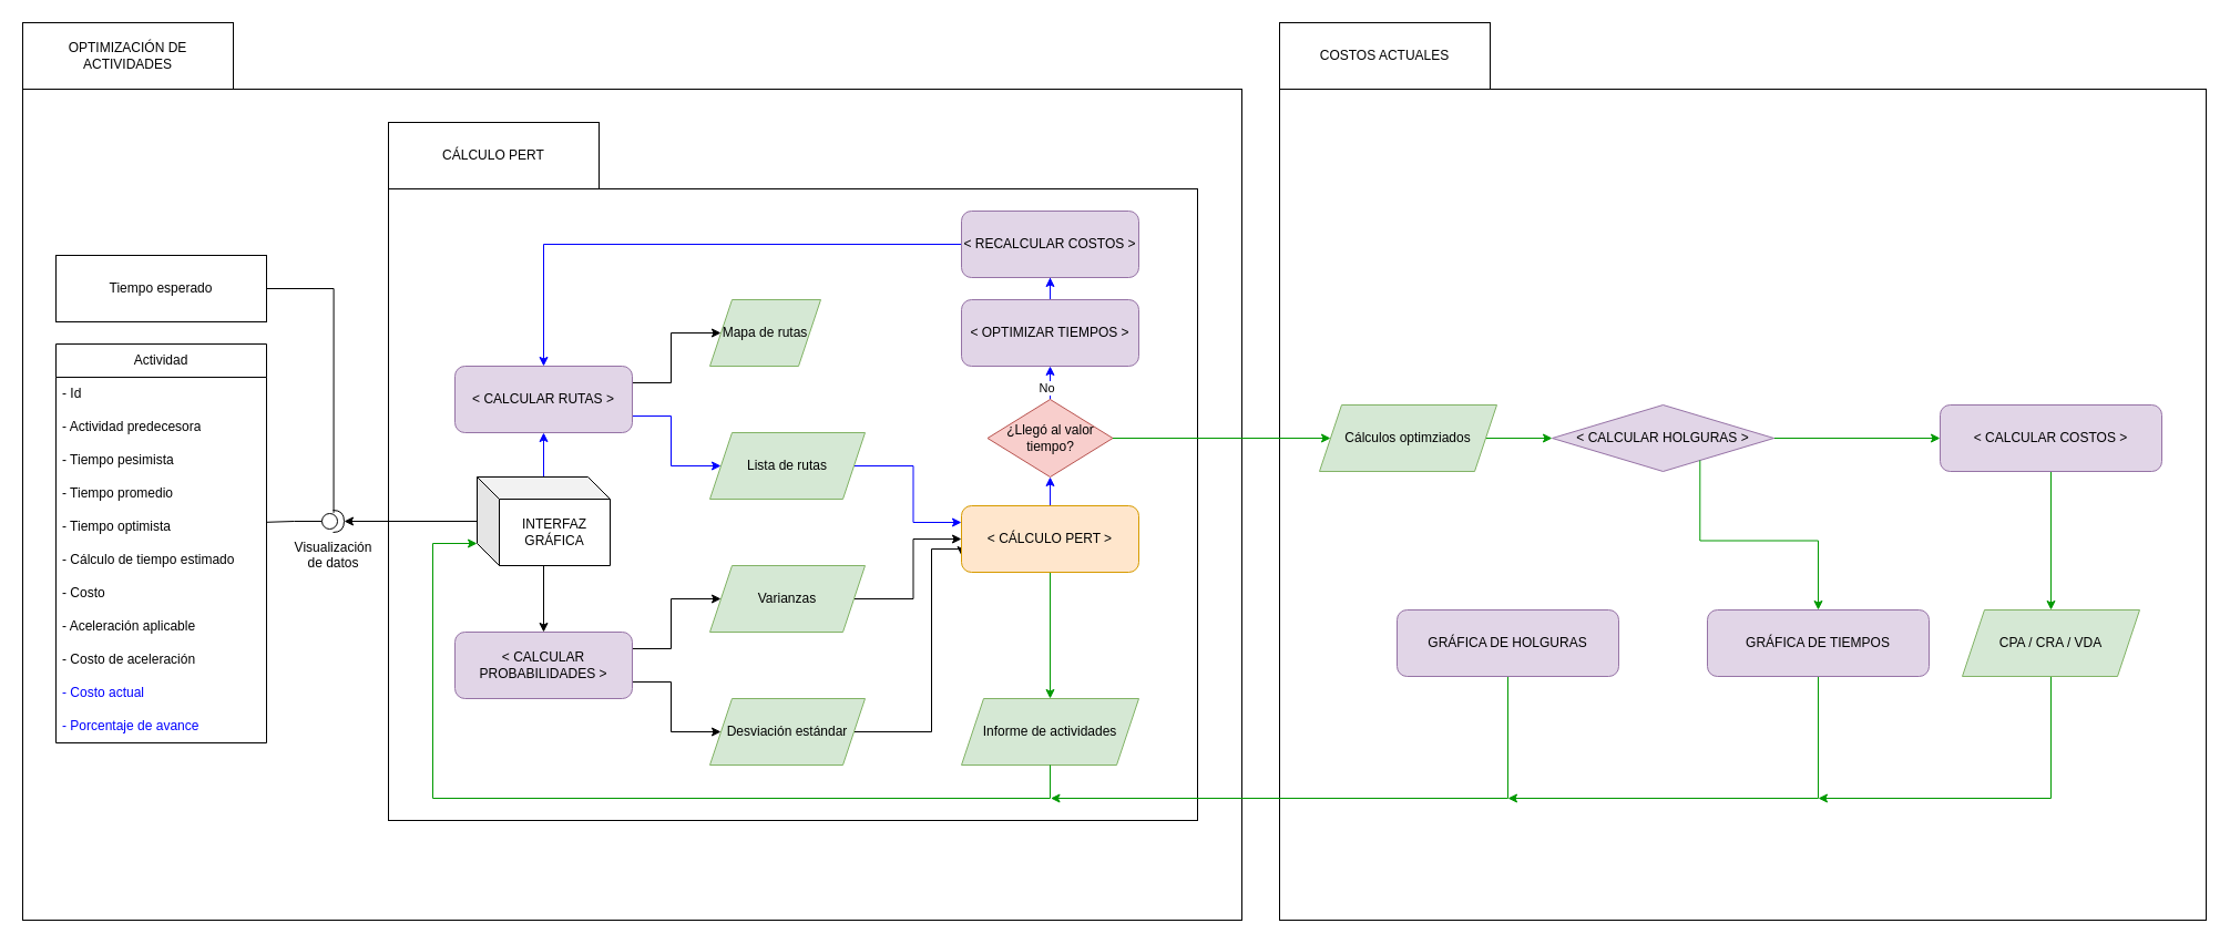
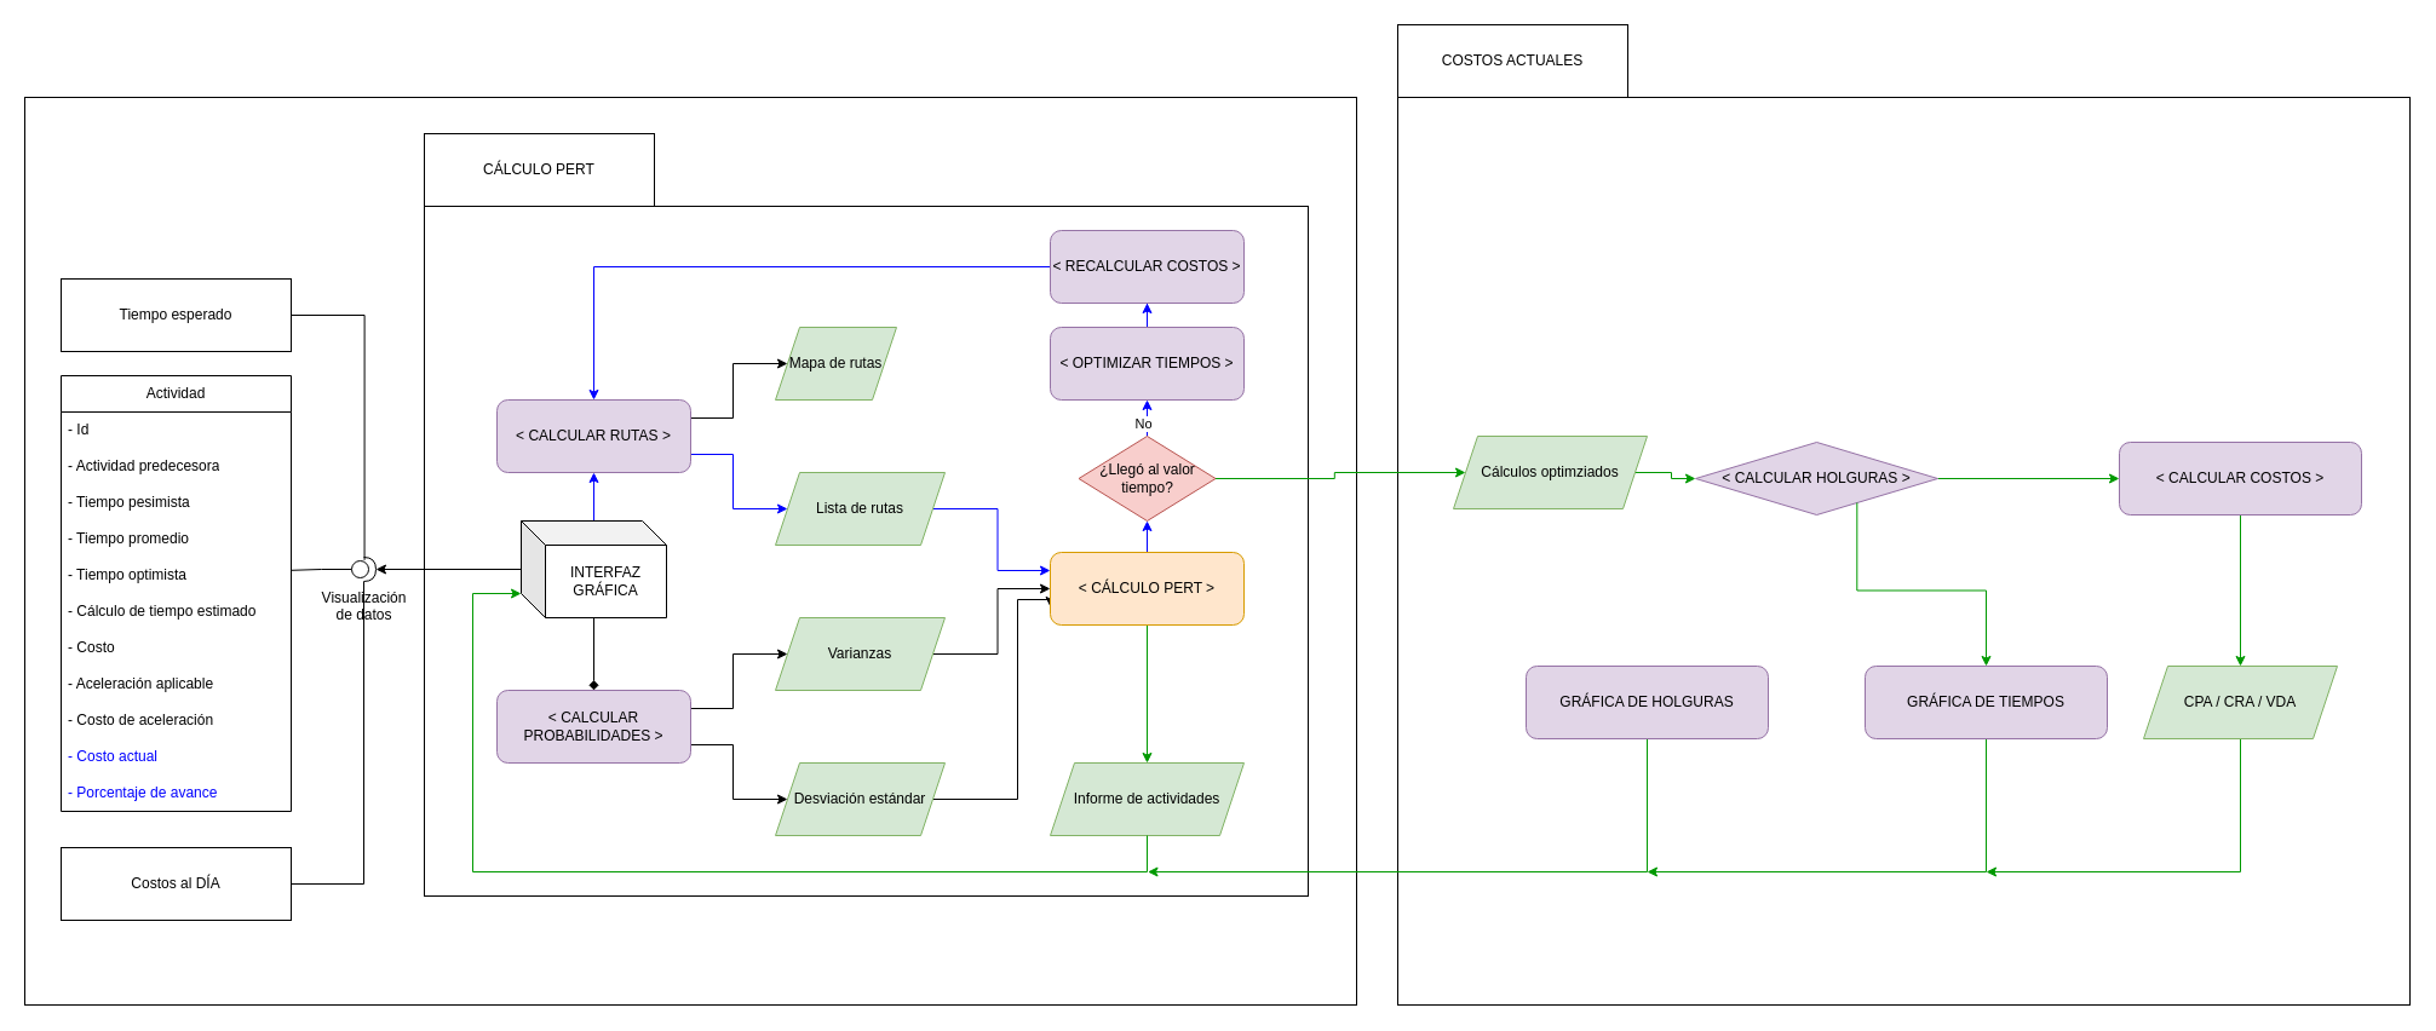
- <mxCell id="48" value="OPTIMIZACIÓN DE ACTIVIDADES" style="rounded=0;whiteSpace=wrap;html=1;" parent="1" vertex="1"><mxGeometry x="20" y="20" width="190" height="60" as="geometry" /></mxCell>
- <mxCell id="52" value="Cálculos optimziados" style="shape=parallelogram;perimeter=parallelogramPerimeter;whiteSpace=wrap;html=1;fixedSize=1;fillColor=#d5e8d4;strokeColor=#82b366;" parent="1" vertex="1"><mxGeometry x="1190" y="365" width="160" height="60" as="geometry" /></mxCell>
+ <mxCell id="52" value="Cálculos optimziados" style="shape=parallelogram;perimeter=parallelogramPerimeter;whiteSpace=wrap;html=1;fixedSize=1;fillColor=#d5e8d4;strokeColor=#82b366;" parent="1" vertex="1"><mxGeometry x="1200" y="360" width="160" height="60" as="geometry" /></mxCell>
- <mxCell id="43" value="" style="edgeStyle=orthogonalEdgeStyle;rounded=0;orthogonalLoop=1;jettySize=auto;html=1;" parent="1" source="44" target="26" edge="1"><mxGeometry relative="1" as="geometry" /></mxCell>
+ <mxCell id="43" value="" style="edgeStyle=orthogonalEdgeStyle;rounded=0;orthogonalLoop=1;jettySize=auto;html=1;endArrow=diamond;" parent="1" source="44" target="26" edge="1"><mxGeometry relative="1" as="geometry" /></mxCell>
+ <mxCell id="49" style="edgeStyle=orthogonalEdgeStyle;rounded=0;orthogonalLoop=1;jettySize=auto;html=1;endArrow=none;endFill=0;" parent="1" source="50" target="41" edge="1"><mxGeometry relative="1" as="geometry" /></mxCell>
+ <mxCell id="50" value="Costos al DÍA" style="rounded=0;whiteSpace=wrap;html=1;" parent="1" vertex="1"><mxGeometry x="50" y="700" width="190" height="60" as="geometry" /></mxCell>
